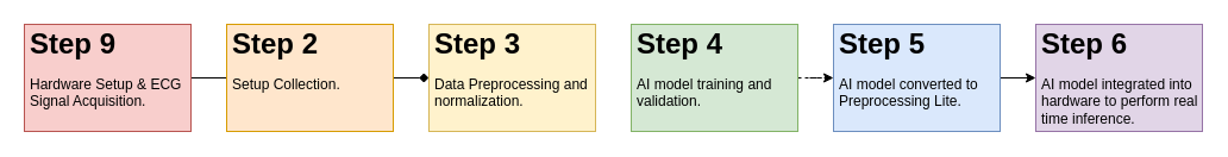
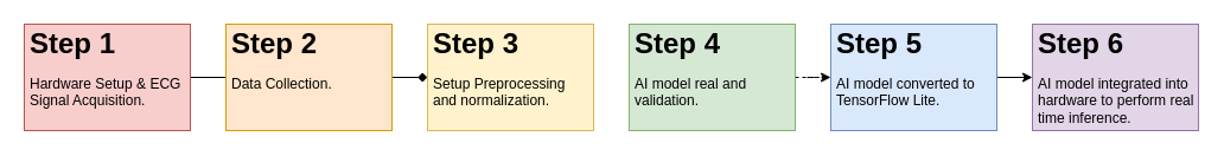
- <mxCell id="7" value="&lt;h1 style=&quot;line-height: 90%;&quot;&gt;Step 2&lt;/h1&gt;&lt;p&gt;Setup Collection.&lt;/p&gt;" style="text;html=1;strokeColor=#d79b00;fillColor=#ffe6cc;spacing=5;spacingTop=-20;whiteSpace=wrap;overflow=hidden;rounded=0;" vertex="1" parent="1"><mxGeometry x="190" y="20" width="140" height="90" as="geometry" /></mxCell>
+ <mxCell id="7" value="&lt;h1 style=&quot;line-height: 90%;&quot;&gt;Step 2&lt;/h1&gt;&lt;p&gt;Data Collection.&lt;/p&gt;" style="text;html=1;strokeColor=#d79b00;fillColor=#ffe6cc;spacing=5;spacingTop=-20;whiteSpace=wrap;overflow=hidden;rounded=0;" vertex="1" parent="1"><mxGeometry x="190" y="20" width="140" height="90" as="geometry" /></mxCell>
- <mxCell id="4" value="&lt;h1 style=&quot;line-height: 90%;&quot;&gt;Step 9&lt;/h1&gt;&lt;p&gt;Hardware Setup &amp;amp; ECG Signal Acquisition.&lt;/p&gt;" style="text;html=1;strokeColor=#b85450;fillColor=#f8cecc;spacing=5;spacingTop=-20;whiteSpace=wrap;overflow=hidden;rounded=0;" vertex="1" parent="1"><mxGeometry x="20" y="20" width="140" height="90" as="geometry" /></mxCell>
+ <mxCell id="4" value="&lt;h1 style=&quot;line-height: 90%;&quot;&gt;Step 1&lt;/h1&gt;&lt;p&gt;Hardware Setup &amp;amp; ECG Signal Acquisition.&lt;/p&gt;" style="text;html=1;strokeColor=#b85450;fillColor=#f8cecc;spacing=5;spacingTop=-20;whiteSpace=wrap;overflow=hidden;rounded=0;" vertex="1" parent="1"><mxGeometry x="20" y="20" width="140" height="90" as="geometry" /></mxCell>
- <mxCell id="9" value="&lt;h1 style=&quot;line-height: 90%;&quot;&gt;Step 3&lt;/h1&gt;&lt;p&gt;Data Preprocessing and normalization.&lt;/p&gt;" style="text;html=1;strokeColor=#d6b656;fillColor=#fff2cc;spacing=5;spacingTop=-20;whiteSpace=wrap;overflow=hidden;rounded=0;" vertex="1" parent="1"><mxGeometry x="360" y="20" width="140" height="90" as="geometry" /></mxCell>
+ <mxCell id="9" value="&lt;h1 style=&quot;line-height: 90%;&quot;&gt;Step 3&lt;/h1&gt;&lt;p&gt;Setup Preprocessing and normalization.&lt;/p&gt;" style="text;html=1;strokeColor=#d6b656;fillColor=#fff2cc;spacing=5;spacingTop=-20;whiteSpace=wrap;overflow=hidden;rounded=0;" vertex="1" parent="1"><mxGeometry x="360" y="20" width="140" height="90" as="geometry" /></mxCell>
- <mxCell id="12" value="&lt;h1 style=&quot;line-height: 90%;&quot;&gt;Step 4&lt;/h1&gt;&lt;p&gt;AI model training and validation.&lt;/p&gt;" style="text;html=1;strokeColor=#82b366;fillColor=#d5e8d4;spacing=5;spacingTop=-20;whiteSpace=wrap;overflow=hidden;rounded=0;" vertex="1" parent="1"><mxGeometry x="530" y="20" width="140" height="90" as="geometry" /></mxCell>
+ <mxCell id="12" value="&lt;h1 style=&quot;line-height: 90%;&quot;&gt;Step 4&lt;/h1&gt;&lt;p&gt;AI model real and validation.&lt;/p&gt;" style="text;html=1;strokeColor=#82b366;fillColor=#d5e8d4;spacing=5;spacingTop=-20;whiteSpace=wrap;overflow=hidden;rounded=0;" vertex="1" parent="1"><mxGeometry x="530" y="20" width="140" height="90" as="geometry" /></mxCell>
- <mxCell id="15" value="&lt;h1 style=&quot;line-height: 90%;&quot;&gt;Step 5&lt;/h1&gt;&lt;p&gt;AI model converted to Preprocessing Lite.&lt;/p&gt;" style="text;html=1;strokeColor=#6c8ebf;fillColor=#dae8fc;spacing=5;spacingTop=-20;whiteSpace=wrap;overflow=hidden;rounded=0;" vertex="1" parent="1"><mxGeometry x="700" y="20" width="140" height="90" as="geometry" /></mxCell>
+ <mxCell id="15" value="&lt;h1 style=&quot;line-height: 90%;&quot;&gt;Step 5&lt;/h1&gt;&lt;p&gt;AI model converted to TensorFlow Lite.&lt;/p&gt;" style="text;html=1;strokeColor=#6c8ebf;fillColor=#dae8fc;spacing=5;spacingTop=-20;whiteSpace=wrap;overflow=hidden;rounded=0;" vertex="1" parent="1"><mxGeometry x="700" y="20" width="140" height="90" as="geometry" /></mxCell>
